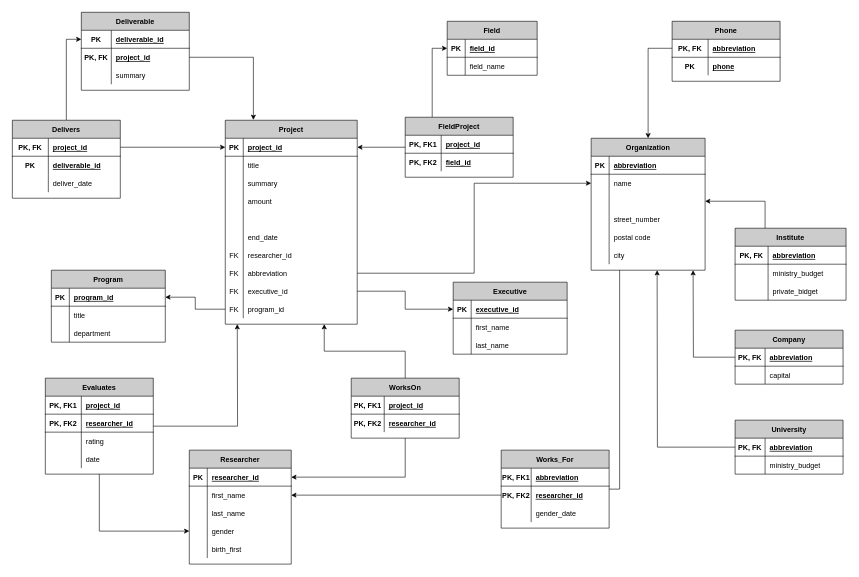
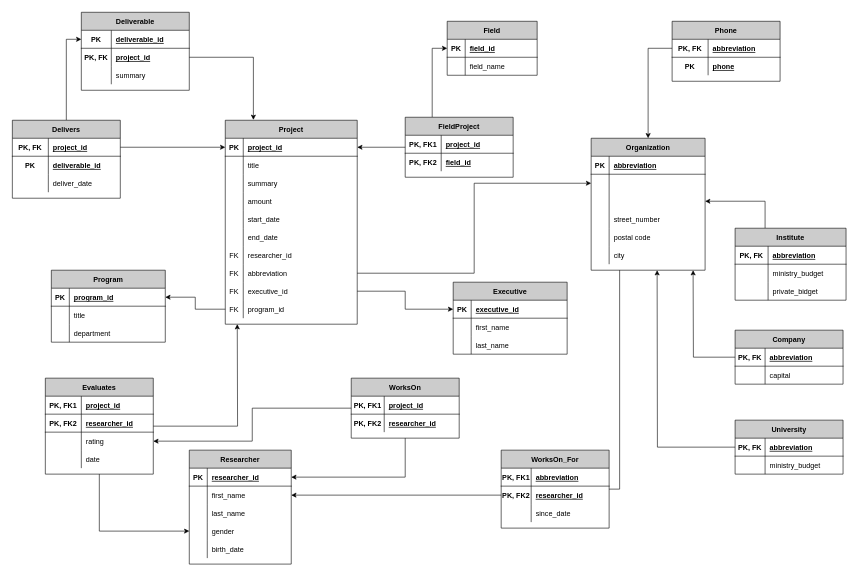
- <mxCell id="39" value="name" style="shape=partialRectangle;overflow=hidden;connectable=0;fillColor=none;top=0;left=0;bottom=0;right=0;align=left;spacingLeft=6;" parent="37" vertex="1"><mxGeometry x="30" width="160" height="30" as="geometry"><mxRectangle width="160" height="30" as="alternateBounds" /></mxGeometry></mxCell>
+ <mxCell id="17" value="start_date" style="shape=partialRectangle;overflow=hidden;connectable=0;fillColor=none;top=0;left=0;bottom=0;right=0;align=left;spacingLeft=6;" parent="15" vertex="1"><mxGeometry x="30" width="190" height="30" as="geometry"><mxRectangle width="190" height="30" as="alternateBounds" /></mxGeometry></mxCell>
- <mxCell id="111" style="edgeStyle=orthogonalEdgeStyle;rounded=0;orthogonalLoop=1;jettySize=auto;html=1;entryX=0.75;entryY=1;entryDx=0;entryDy=0;" parent="1" source="113" target="2" edge="1"><mxGeometry relative="1" as="geometry" /></mxCell>
+ <mxCell id="111" style="edgeStyle=orthogonalEdgeStyle;rounded=0;orthogonalLoop=1;jettySize=auto;html=1;" parent="1" source="113" target="131" edge="1"><mxGeometry relative="1" as="geometry" /></mxCell>
- <mxCell id="162" value="Works_For" style="shape=table;startSize=30;container=1;collapsible=1;childLayout=tableLayout;fixedRows=1;rowLines=0;fontStyle=1;align=center;resizeLast=1;fillColor=#CCCCCC;" parent="1" vertex="1"><mxGeometry x="835" y="750" width="180" height="130" as="geometry" /></mxCell>
+ <mxCell id="162" value="WorksOn_For" style="shape=table;startSize=30;container=1;collapsible=1;childLayout=tableLayout;fixedRows=1;rowLines=0;fontStyle=1;align=center;resizeLast=1;fillColor=#CCCCCC;" parent="1" vertex="1"><mxGeometry x="835" y="750" width="180" height="130" as="geometry" /></mxCell>
- <mxCell id="171" value="gender_date" style="shape=partialRectangle;connectable=0;fillColor=none;top=0;left=0;bottom=0;right=0;align=left;spacingLeft=6;overflow=hidden;" parent="169" vertex="1"><mxGeometry x="50" width="130" height="30" as="geometry"><mxRectangle width="130" height="30" as="alternateBounds" /></mxGeometry></mxCell>
+ <mxCell id="171" value="since_date" style="shape=partialRectangle;connectable=0;fillColor=none;top=0;left=0;bottom=0;right=0;align=left;spacingLeft=6;overflow=hidden;" parent="169" vertex="1"><mxGeometry x="50" width="130" height="30" as="geometry"><mxRectangle width="130" height="30" as="alternateBounds" /></mxGeometry></mxCell>
- <mxCell id="83" value="birth_first" style="shape=partialRectangle;overflow=hidden;connectable=0;fillColor=none;top=0;left=0;bottom=0;right=0;align=left;spacingLeft=6;" parent="81" vertex="1"><mxGeometry x="30" width="140" height="30" as="geometry"><mxRectangle width="140" height="30" as="alternateBounds" /></mxGeometry></mxCell>
+ <mxCell id="83" value="birth_date" style="shape=partialRectangle;overflow=hidden;connectable=0;fillColor=none;top=0;left=0;bottom=0;right=0;align=left;spacingLeft=6;" parent="81" vertex="1"><mxGeometry x="30" width="140" height="30" as="geometry"><mxRectangle width="140" height="30" as="alternateBounds" /></mxGeometry></mxCell>
